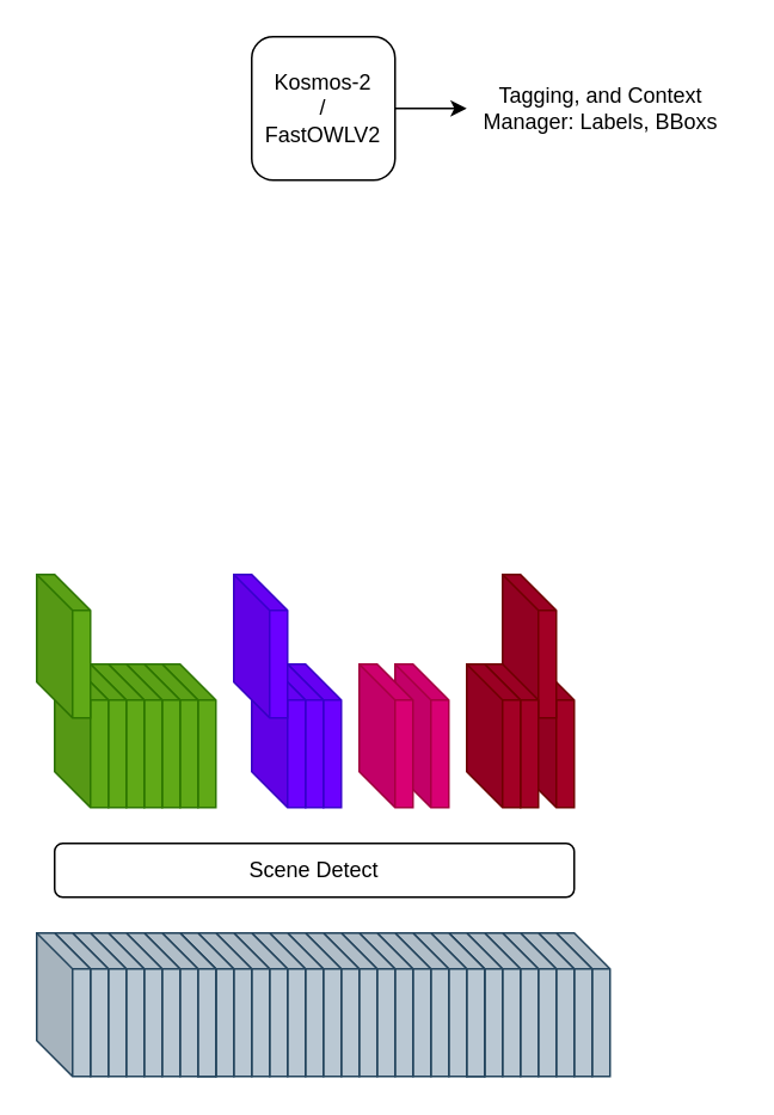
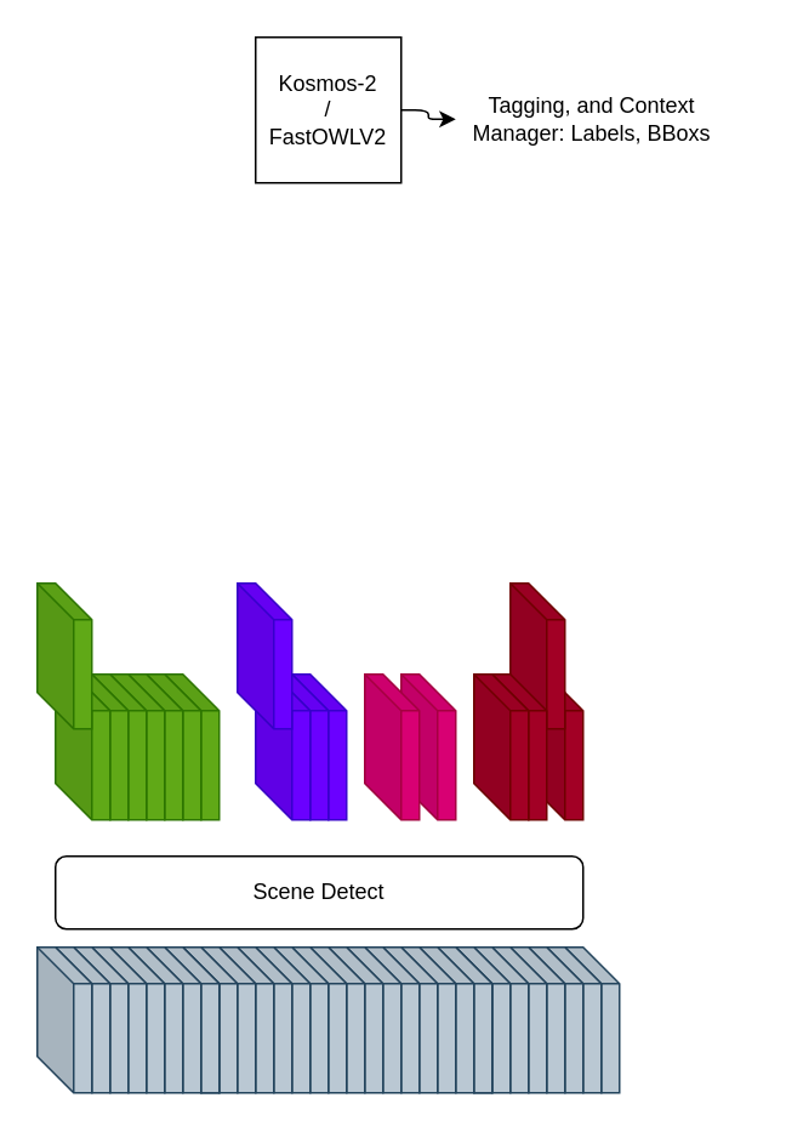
- <mxCell id="19" value="Kosmos-2&lt;br&gt;/&lt;br&gt;FastOWLV2" style="whiteSpace=wrap;html=1;rounded=1;" vertex="1" parent="1"><mxGeometry x="140" y="20" width="80" height="80" as="geometry" /></mxCell>
+ <mxCell id="19" value="Kosmos-2&lt;br&gt;/&lt;br&gt;FastOWLV2" style="rounded=0;whiteSpace=wrap;html=1;" vertex="1" parent="1"><mxGeometry x="140" y="20" width="80" height="80" as="geometry" /></mxCell>
- <mxCell id="55" value="Tagging, and Context Manager: Labels, BBoxs" style="text;html=1;strokeColor=none;fillColor=none;align=center;verticalAlign=middle;whiteSpace=wrap;rounded=0;" vertex="1" parent="1"><mxGeometry x="260" y="30" width="150" height="60" as="geometry" /></mxCell>
+ <mxCell id="55" value="Tagging, and Context Manager: Labels, BBoxs" style="text;html=1;strokeColor=none;fillColor=none;align=center;verticalAlign=middle;whiteSpace=wrap;rounded=0;" vertex="1" parent="1"><mxGeometry x="250" y="35" width="150" height="60" as="geometry" /></mxCell>
- <mxCell id="54" value="Scene Detect" style="rounded=1;whiteSpace=wrap;html=1;" vertex="1" parent="1"><mxGeometry x="30" y="470" width="290" height="30" as="geometry" /></mxCell>
+ <mxCell id="54" value="Scene Detect" style="rounded=1;whiteSpace=wrap;html=1;" vertex="1" parent="1"><mxGeometry x="30" y="470" width="290" height="40" as="geometry" /></mxCell>
